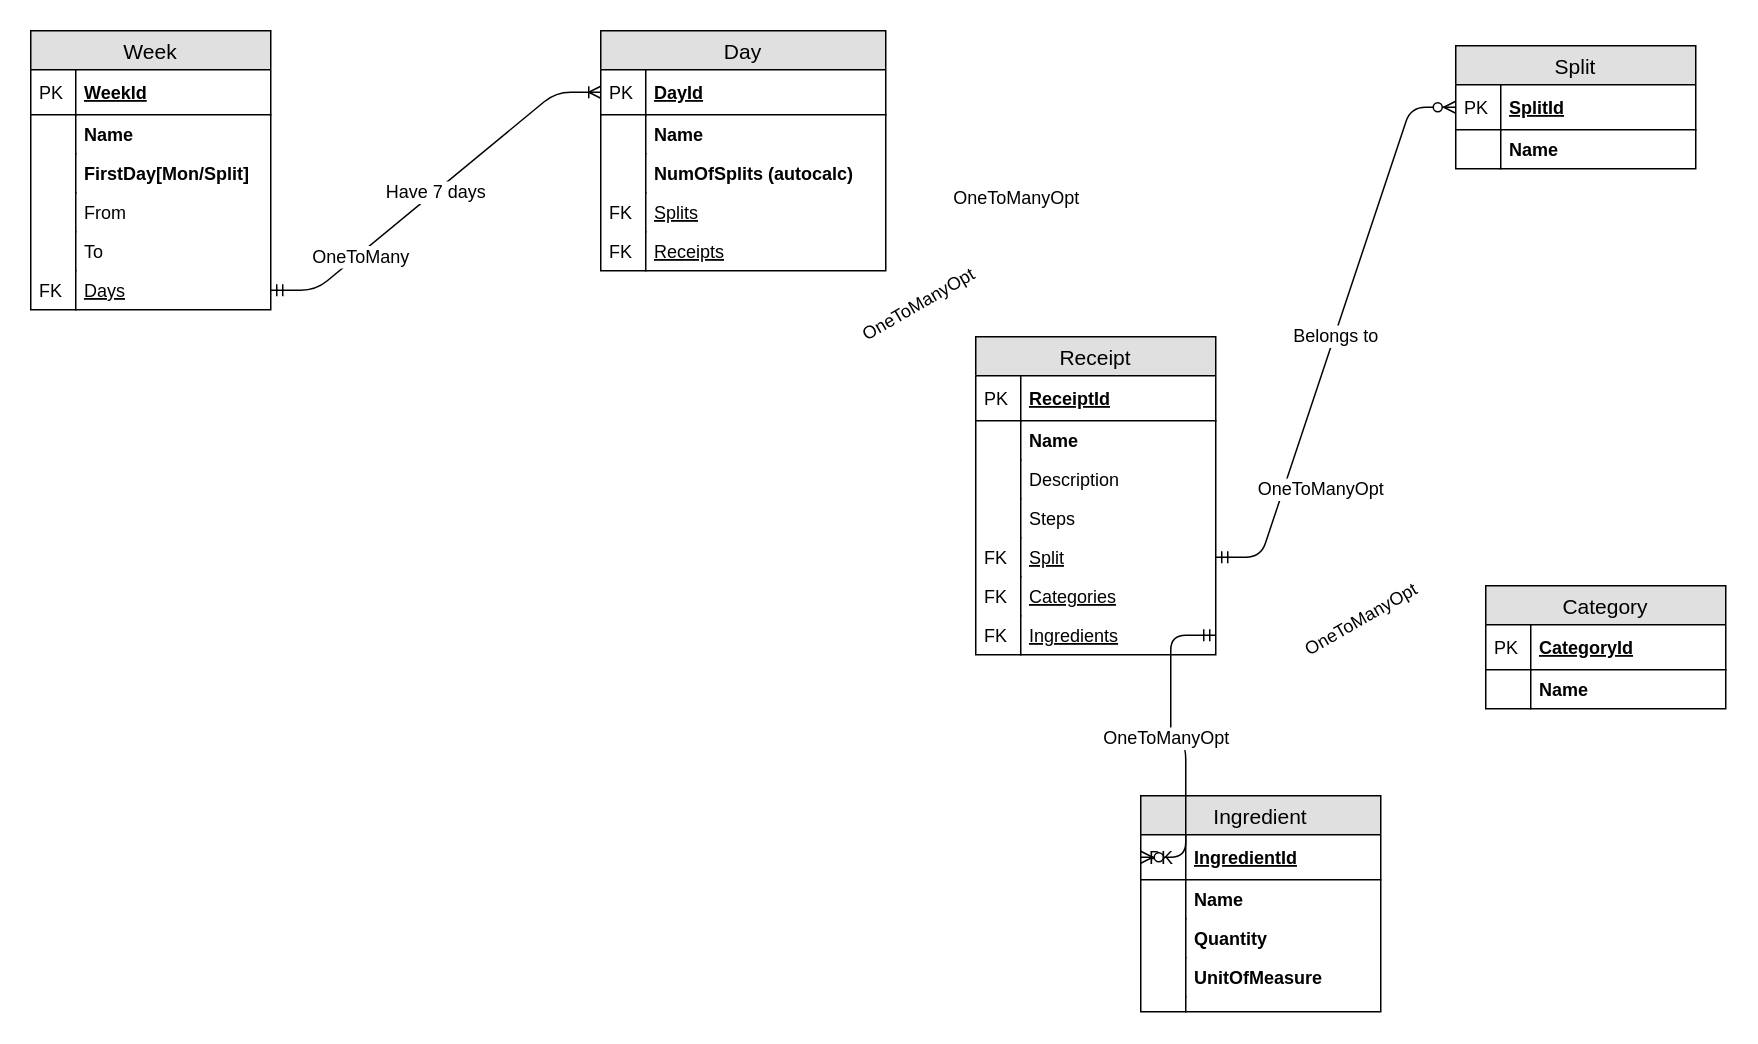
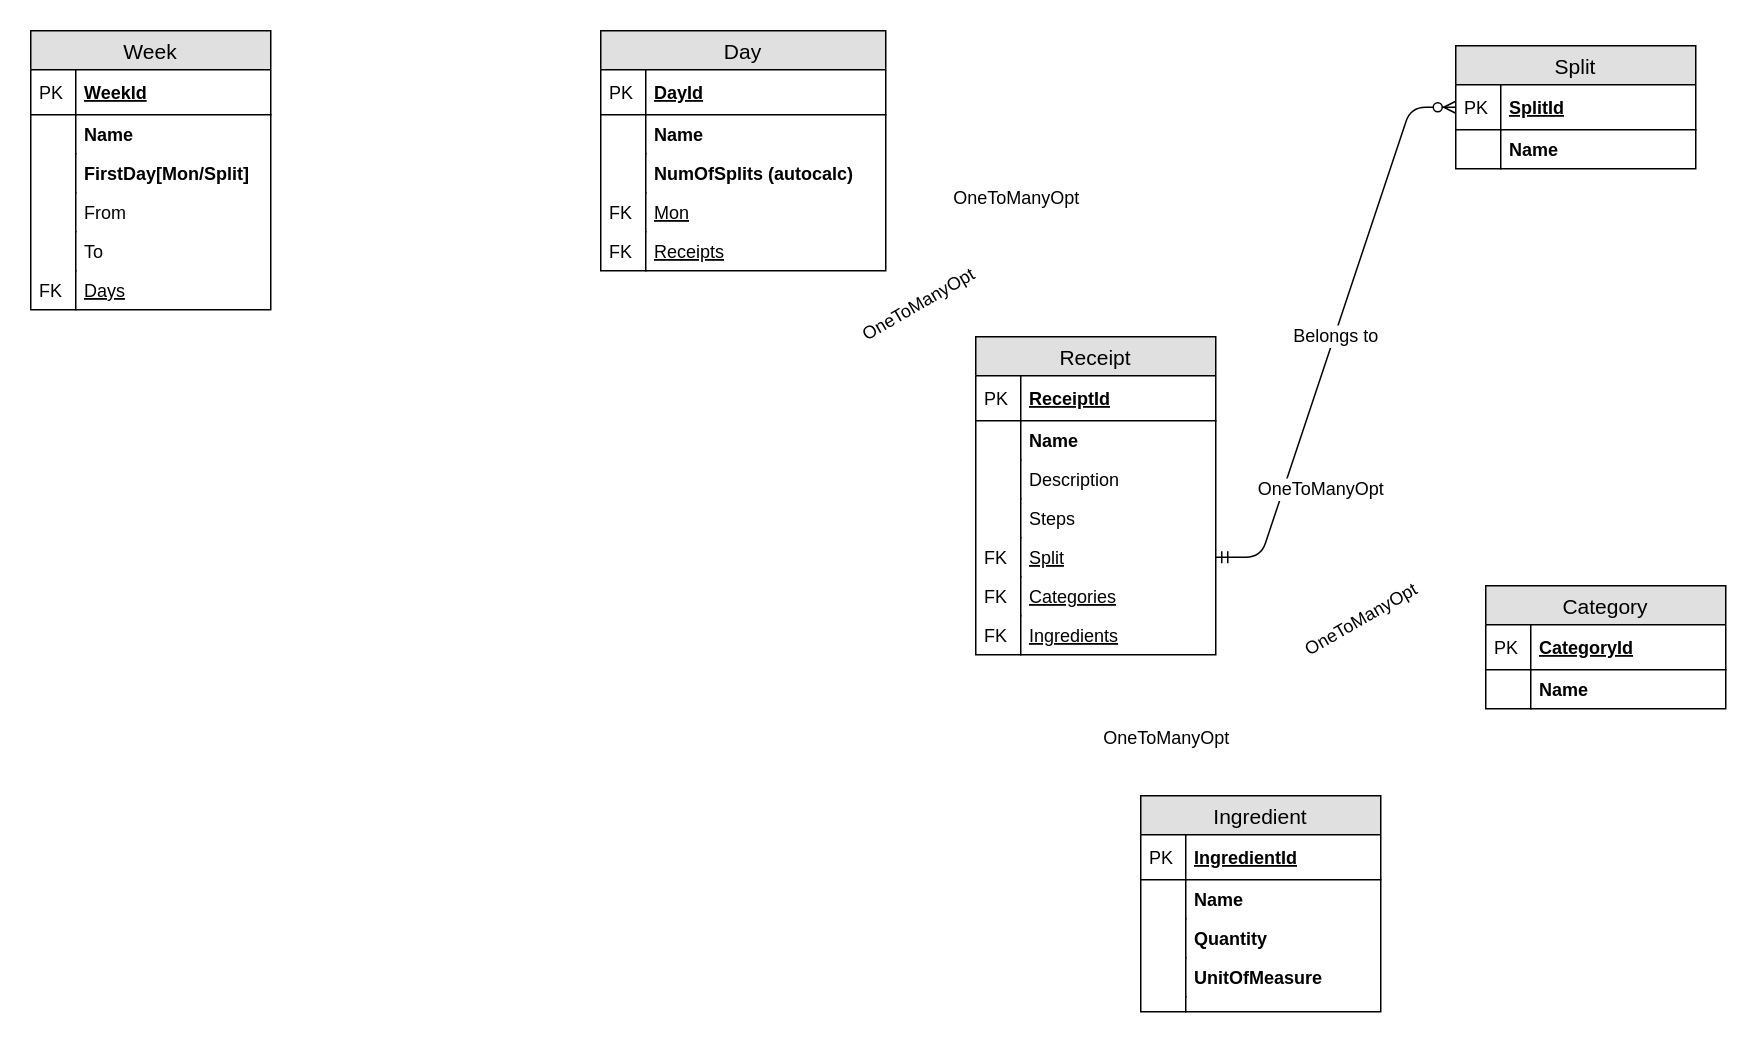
- <mxCell id="2" value="" style="edgeStyle=entityRelationEdgeStyle;fontSize=12;html=1;endArrow=ERoneToMany;startArrow=ERmandOne;exitX=1;exitY=0.5;exitDx=0;exitDy=0;entryX=0;entryY=0.5;entryDx=0;entryDy=0;" edge="1" parent="1" source="22" target="25"><mxGeometry width="100" height="100" relative="1" as="geometry"><mxPoint x="170" y="390" as="sourcePoint" /><mxPoint x="270" y="290" as="targetPoint" /></mxGeometry></mxCell>
- <mxCell id="3" value="Have 7 days" style="text;html=1;align=center;verticalAlign=middle;resizable=0;points=[];labelBackgroundColor=#ffffff;" vertex="1" connectable="0" parent="2"><mxGeometry x="-0.005" relative="1" as="geometry"><mxPoint as="offset" /></mxGeometry></mxCell>
- <mxCell id="4" value="OneToMany" style="text;html=1;align=center;verticalAlign=middle;resizable=0;points=[];labelBackgroundColor=#ffffff;" vertex="1" connectable="0" parent="2"><mxGeometry x="-0.776" y="13" relative="1" as="geometry"><mxPoint x="38.27" y="-12.97" as="offset" /></mxGeometry></mxCell>
- <mxCell id="31" value="Splits" style="shape=partialRectangle;top=0;left=0;right=0;bottom=0;align=left;verticalAlign=top;fillColor=none;spacingLeft=34;spacingRight=4;overflow=hidden;rotatable=0;points=[[0,0.5],[1,0.5]];portConstraint=eastwest;dropTarget=0;fontSize=12;fontStyle=4" vertex="1" parent="24"><mxGeometry y="108" width="190" height="26" as="geometry" /></mxCell>
+ <mxCell id="31" value="Mon" style="shape=partialRectangle;top=0;left=0;right=0;bottom=0;align=left;verticalAlign=top;fillColor=none;spacingLeft=34;spacingRight=4;overflow=hidden;rotatable=0;points=[[0,0.5],[1,0.5]];portConstraint=eastwest;dropTarget=0;fontSize=12;fontStyle=4" vertex="1" parent="24"><mxGeometry y="108" width="190" height="26" as="geometry" /></mxCell>
- <mxCell id="71" value="" style="edgeStyle=entityRelationEdgeStyle;fontSize=12;html=1;endArrow=ERzeroToMany;startArrow=ERmandOne;exitX=1;exitY=0.5;exitDx=0;exitDy=0;entryX=0;entryY=0.5;entryDx=0;entryDy=0;" edge="1" parent="1" source="48" target="61"><mxGeometry width="100" height="100" relative="1" as="geometry"><mxPoint x="820" y="407" as="sourcePoint" /><mxPoint x="1000" y="441" as="targetPoint" /></mxGeometry></mxCell>
